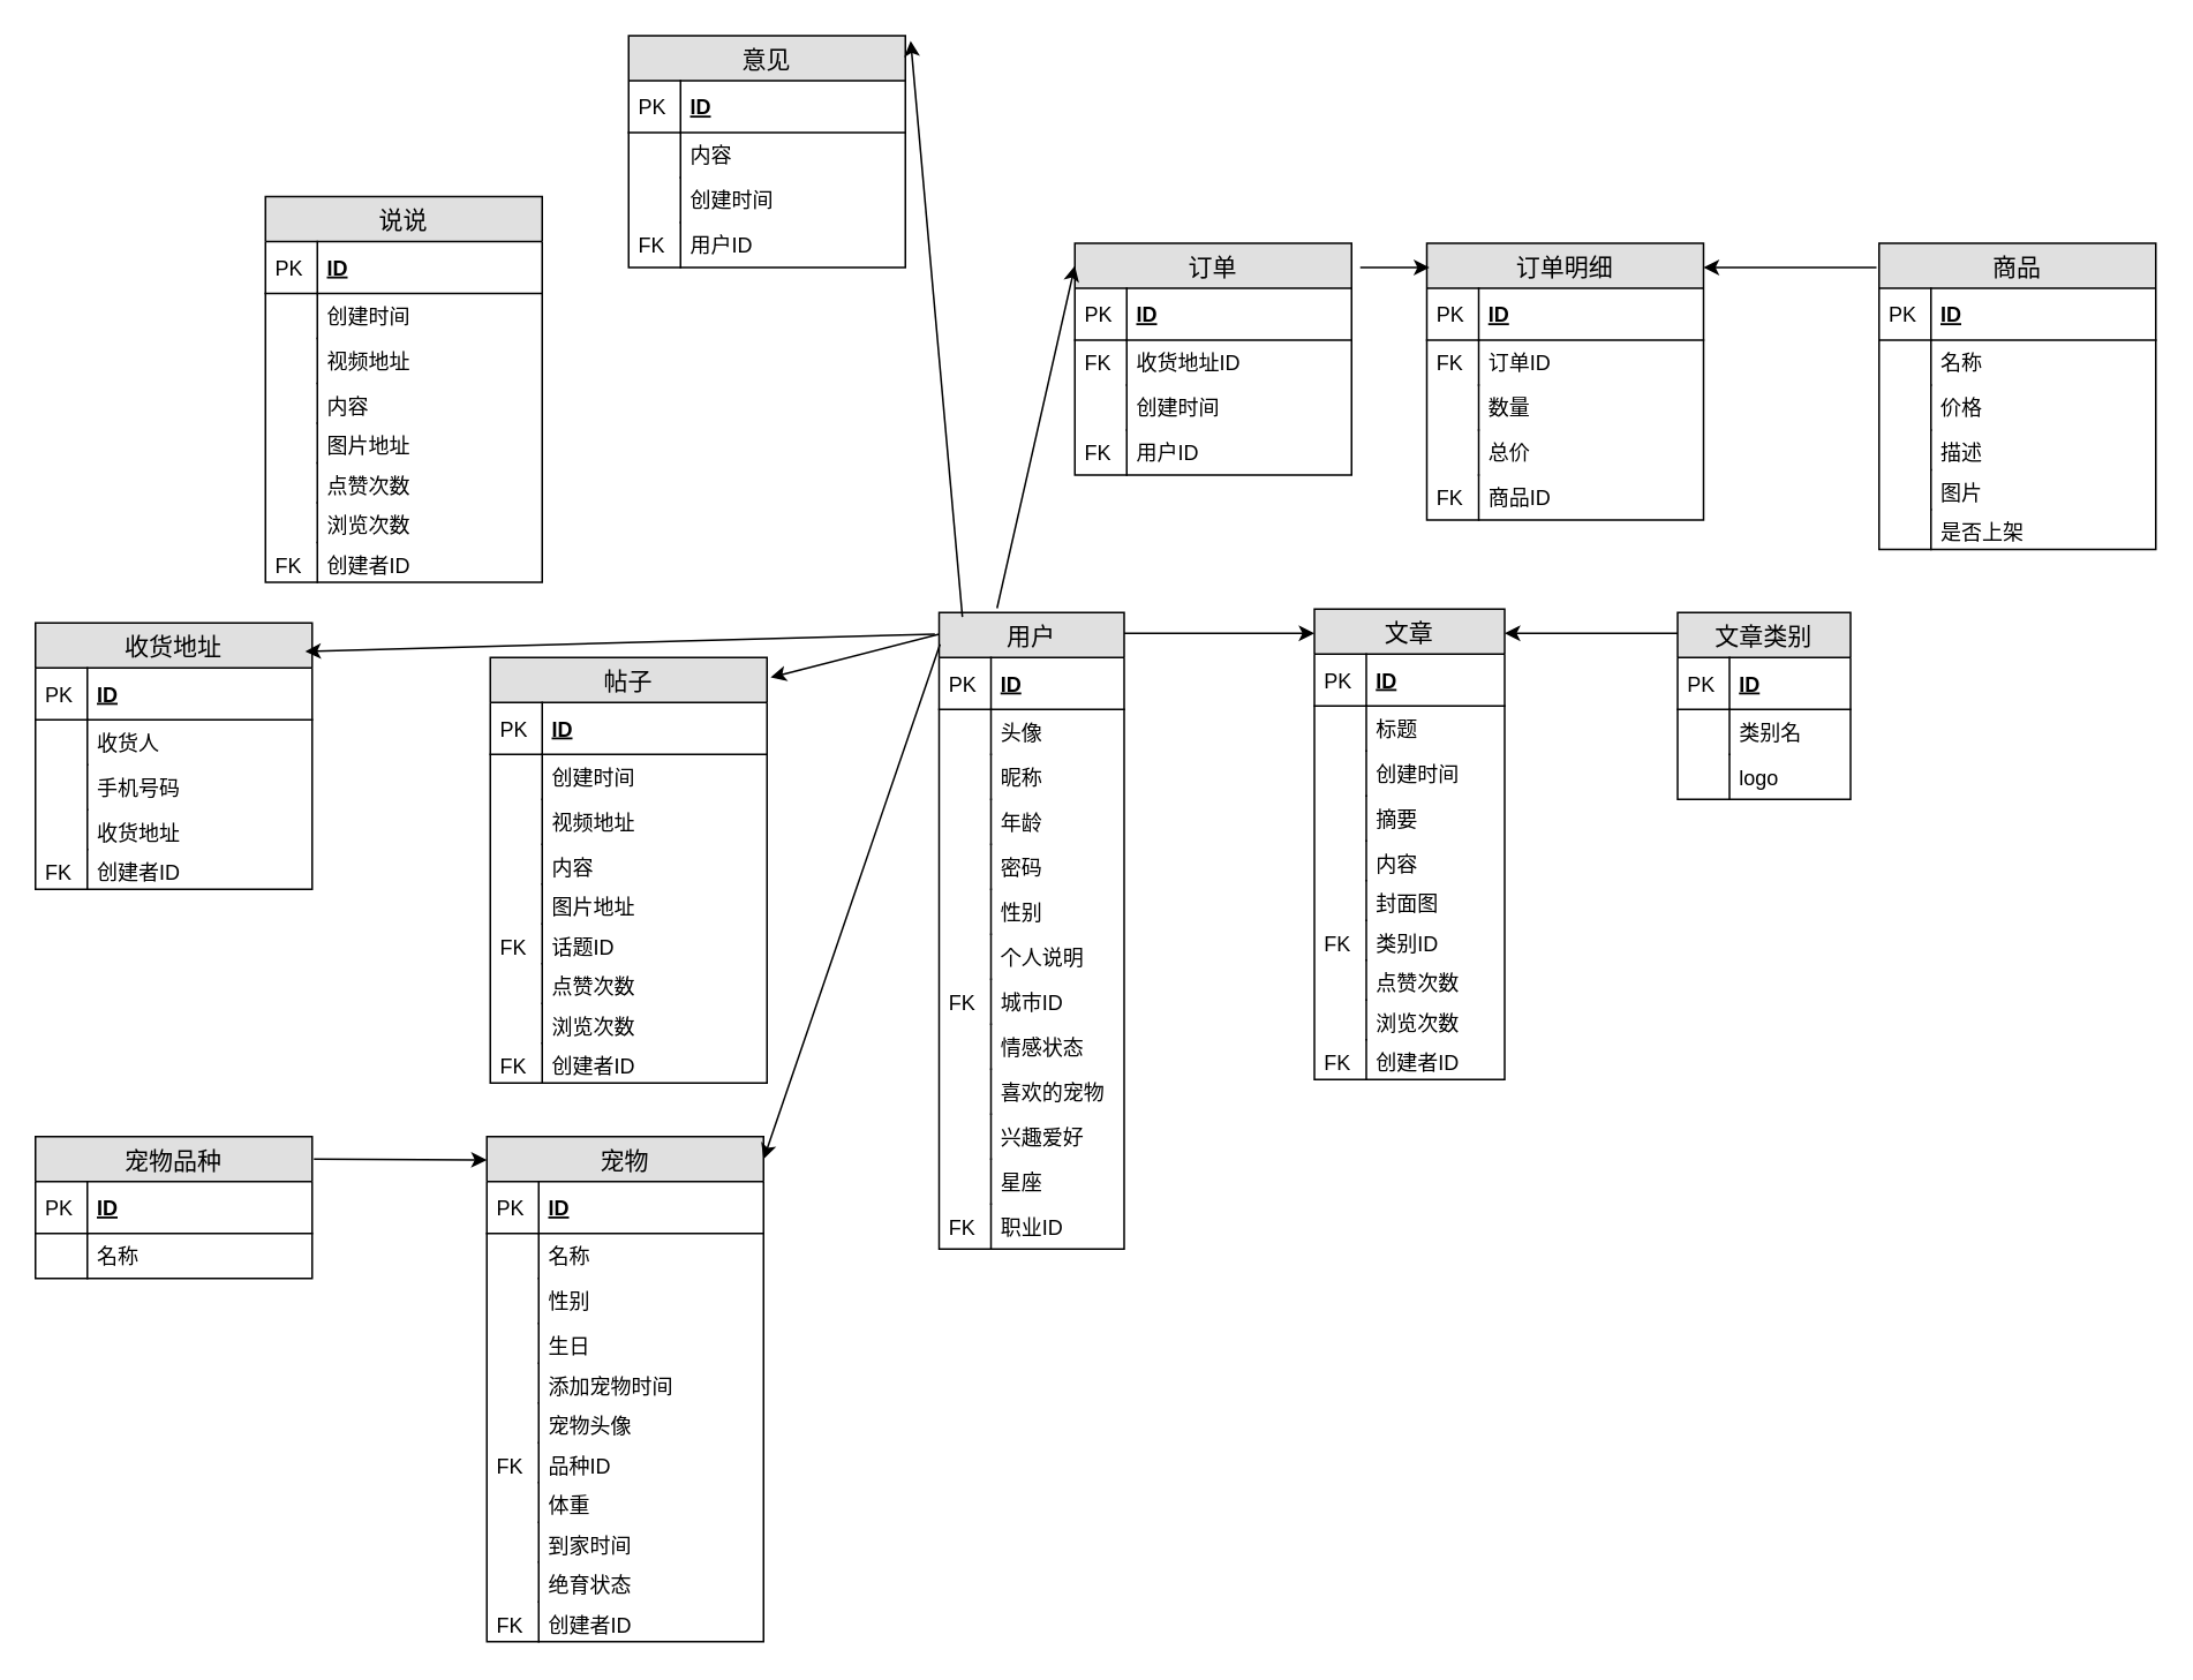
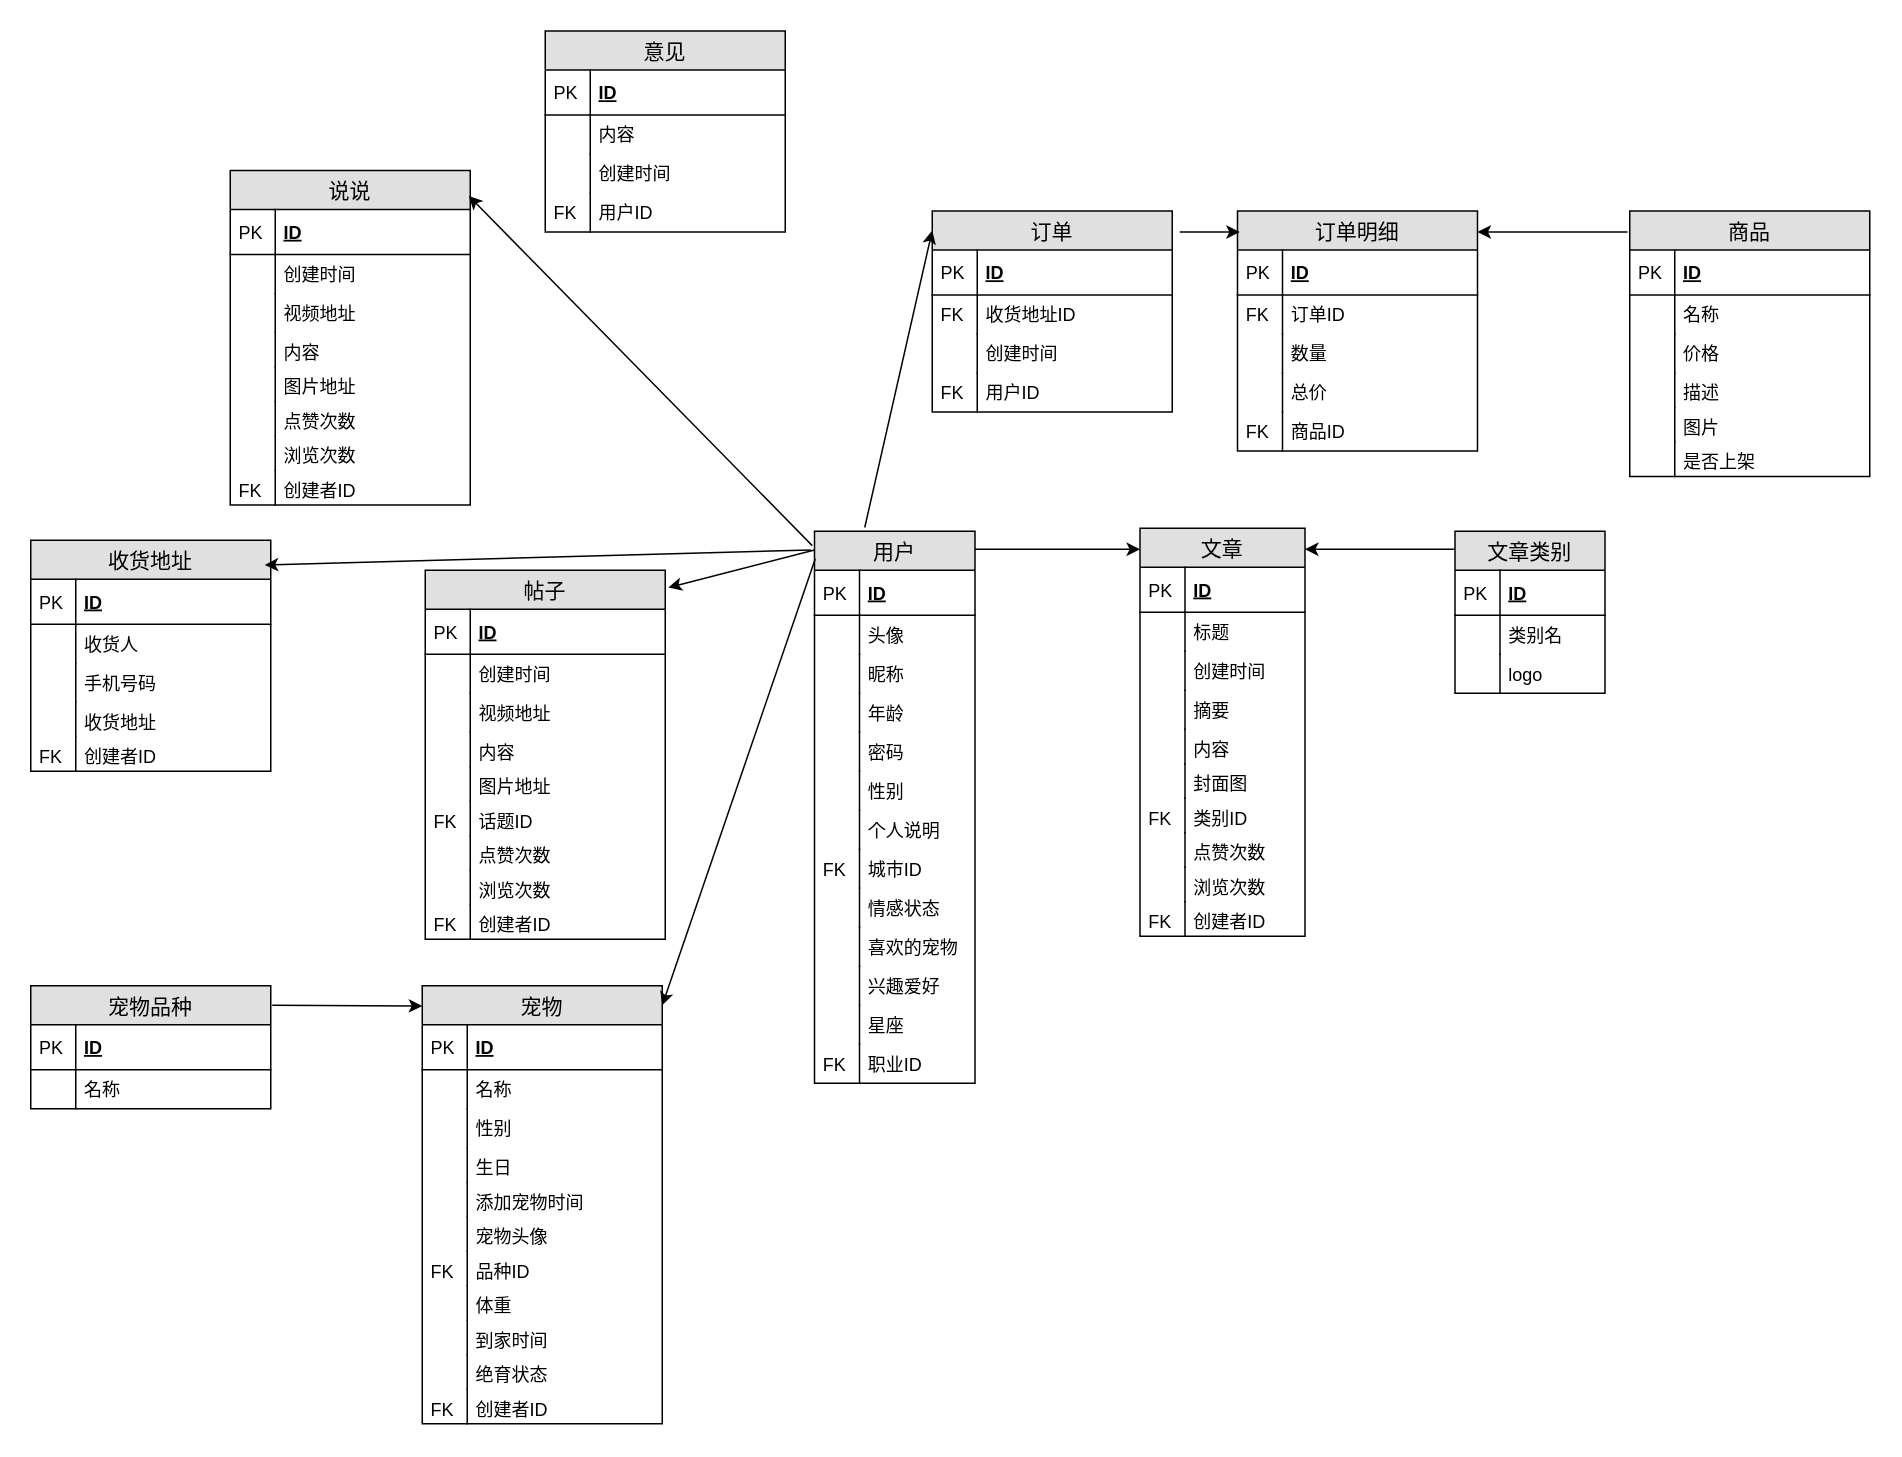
- <mxCell id="171" value="" style="endArrow=classic;html=1;entryX=1.019;entryY=0.022;entryDx=0;entryDy=0;entryPerimeter=0;exitX=0.126;exitY=0.007;exitDx=0;exitDy=0;exitPerimeter=0;" edge="1" parent="1" source="22" target="162"><mxGeometry width="50" height="50" relative="1" as="geometry"><mxPoint x="566" y="361" as="sourcePoint" /><mxPoint x="616" y="162" as="targetPoint" /></mxGeometry></mxCell>
+ <mxCell id="97" value="" style="endArrow=classic;html=1;exitX=-0.014;exitY=0.026;exitDx=0;exitDy=0;exitPerimeter=0;entryX=0.994;entryY=0.076;entryDx=0;entryDy=0;entryPerimeter=0;" edge="1" parent="1" source="22" target="80"><mxGeometry width="50" height="50" relative="1" as="geometry"><mxPoint x="526" y="126" as="sourcePoint" /><mxPoint x="426" y="126" as="targetPoint" /></mxGeometry></mxCell>
